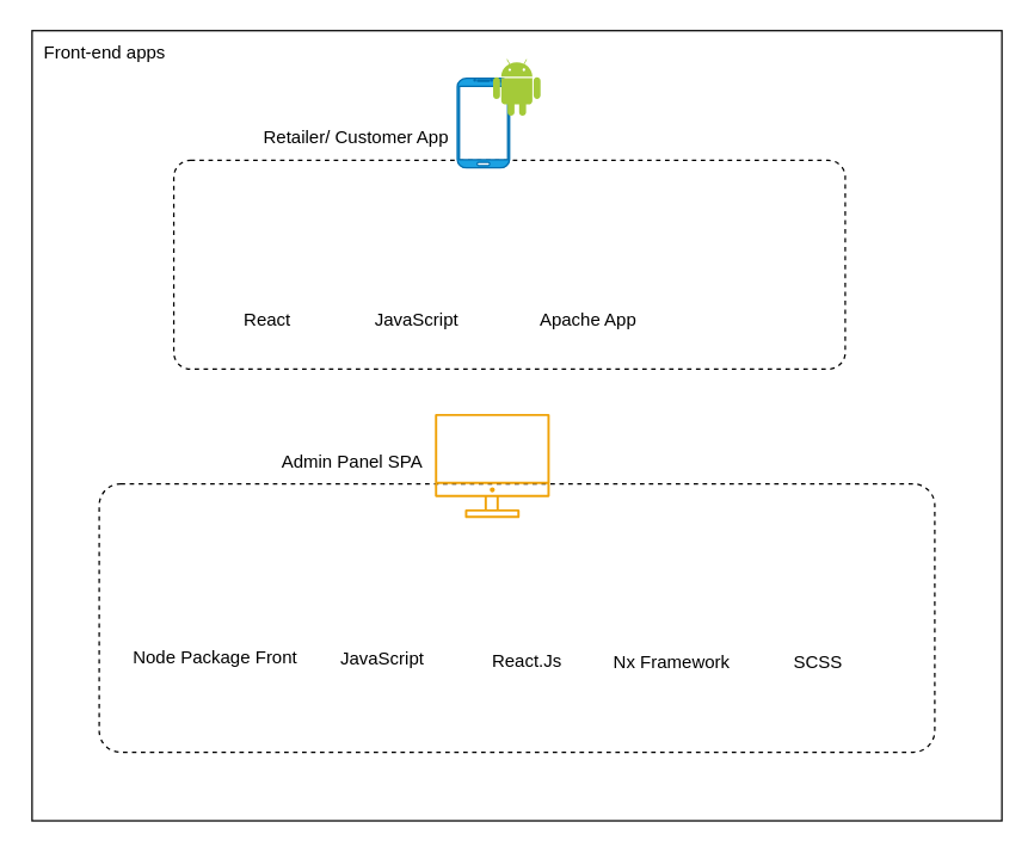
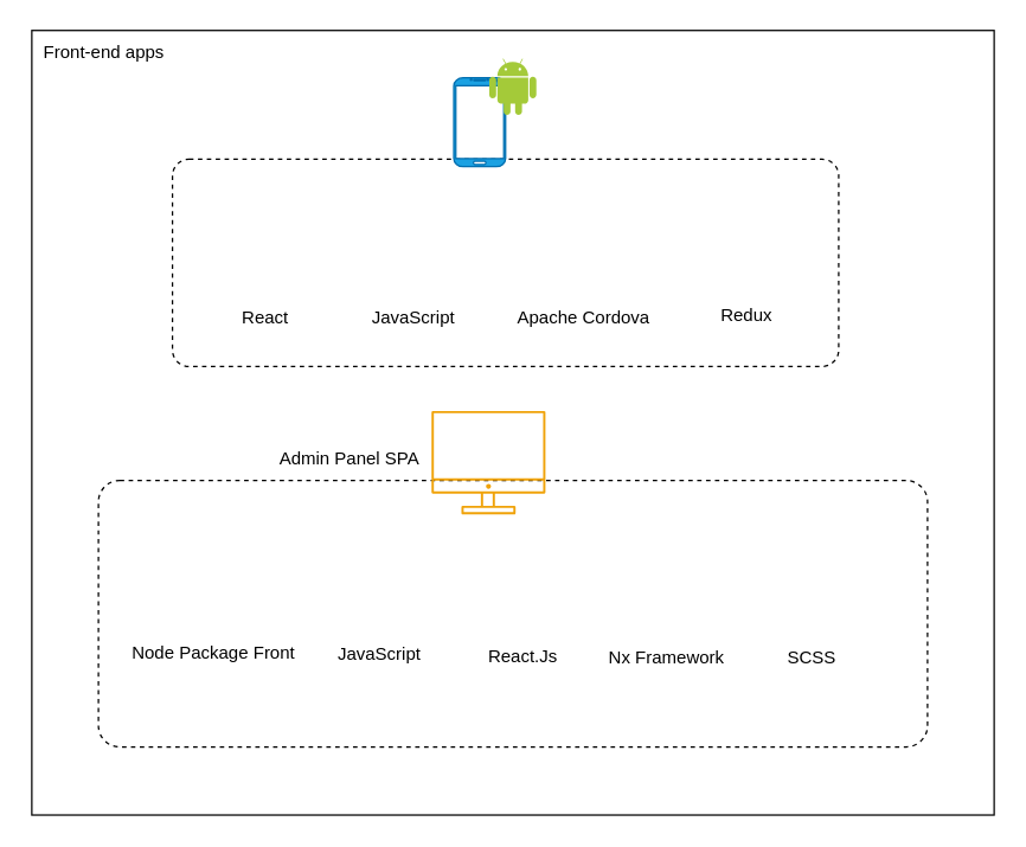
- <mxCell id="27" value="Retailer/ Customer App" style="text;html=1;strokeColor=none;fillColor=none;align=center;verticalAlign=middle;whiteSpace=wrap;rounded=0;" vertex="1" parent="1"><mxGeometry x="171" y="77" width="135" height="30" as="geometry" /></mxCell>
+ <mxCell id="12" value="Redux" style="text;html=1;strokeColor=none;fillColor=none;align=center;verticalAlign=middle;whiteSpace=wrap;rounded=0;" vertex="1" parent="1"><mxGeometry x="453.5" y="197" width="100" height="32" as="geometry" /></mxCell>
- <mxCell id="10" value="Apache App" style="text;html=1;strokeColor=none;fillColor=none;align=center;verticalAlign=middle;whiteSpace=wrap;rounded=0;" vertex="1" parent="1"><mxGeometry x="343.5" y="199" width="100" height="30" as="geometry" /></mxCell>
+ <mxCell id="10" value="Apache Cordova" style="text;html=1;strokeColor=none;fillColor=none;align=center;verticalAlign=middle;whiteSpace=wrap;rounded=0;" vertex="1" parent="1"><mxGeometry x="343.5" y="199" width="100" height="30" as="geometry" /></mxCell>
